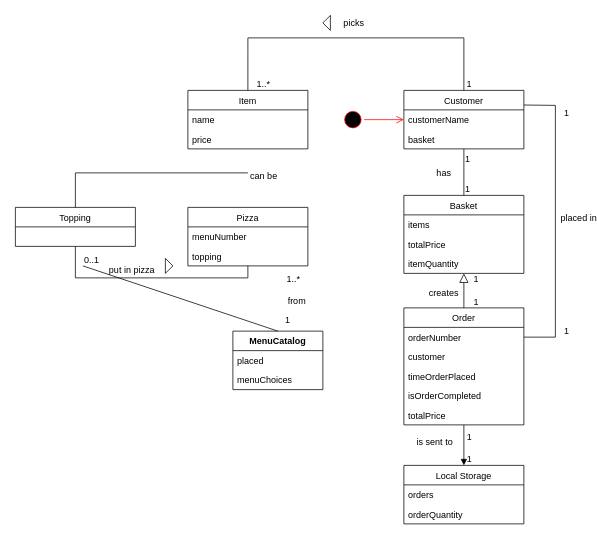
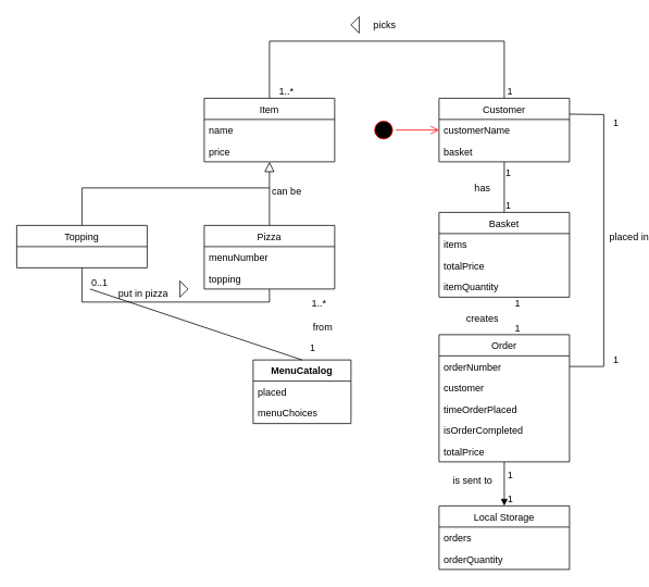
+ <mxCell id="12" value="" style="endArrow=block;endSize=10;endFill=0;shadow=0;strokeWidth=1;rounded=0;edgeStyle=elbowEdgeStyle;elbow=vertical;exitX=0.5;exitY=0;exitDx=0;exitDy=0;entryX=0.5;entryY=1;entryDx=0;entryDy=0;" edge="1" parent="1" source="2" target="9"><mxGeometry width="160" relative="1" as="geometry"><mxPoint x="495" y="250" as="sourcePoint" /><mxPoint x="330" y="190" as="targetPoint" /></mxGeometry></mxCell>
- <mxCell id="49" value="" style="endArrow=block;endSize=10;endFill=0;shadow=0;strokeWidth=1;rounded=0;edgeStyle=elbowEdgeStyle;elbow=vertical;exitX=0.5;exitY=0;exitDx=0;exitDy=0;" edge="1" parent="1" source="25" target="8"><mxGeometry width="160" relative="1" as="geometry"><mxPoint x="500" y="449" as="sourcePoint" /><mxPoint x="500" y="371" as="targetPoint" /></mxGeometry></mxCell>
